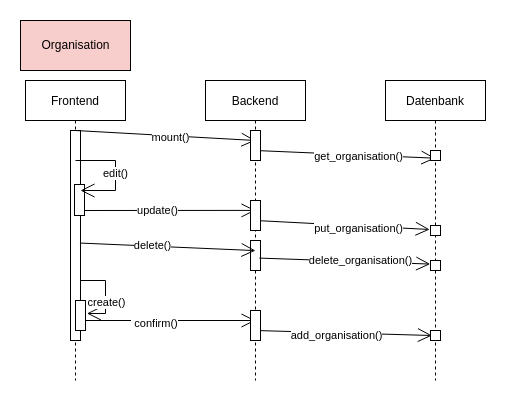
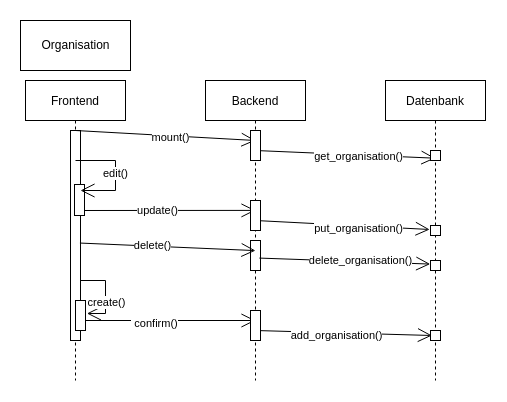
- <mxCell id="36" value="Organisation" style="html=1;fillColor=#f8cecc;" vertex="1" parent="1"><mxGeometry x="20" y="20" width="110" height="50" as="geometry" /></mxCell>
+ <mxCell id="36" value="Organisation" style="html=1;" vertex="1" parent="1"><mxGeometry x="20" y="20" width="110" height="50" as="geometry" /></mxCell>
